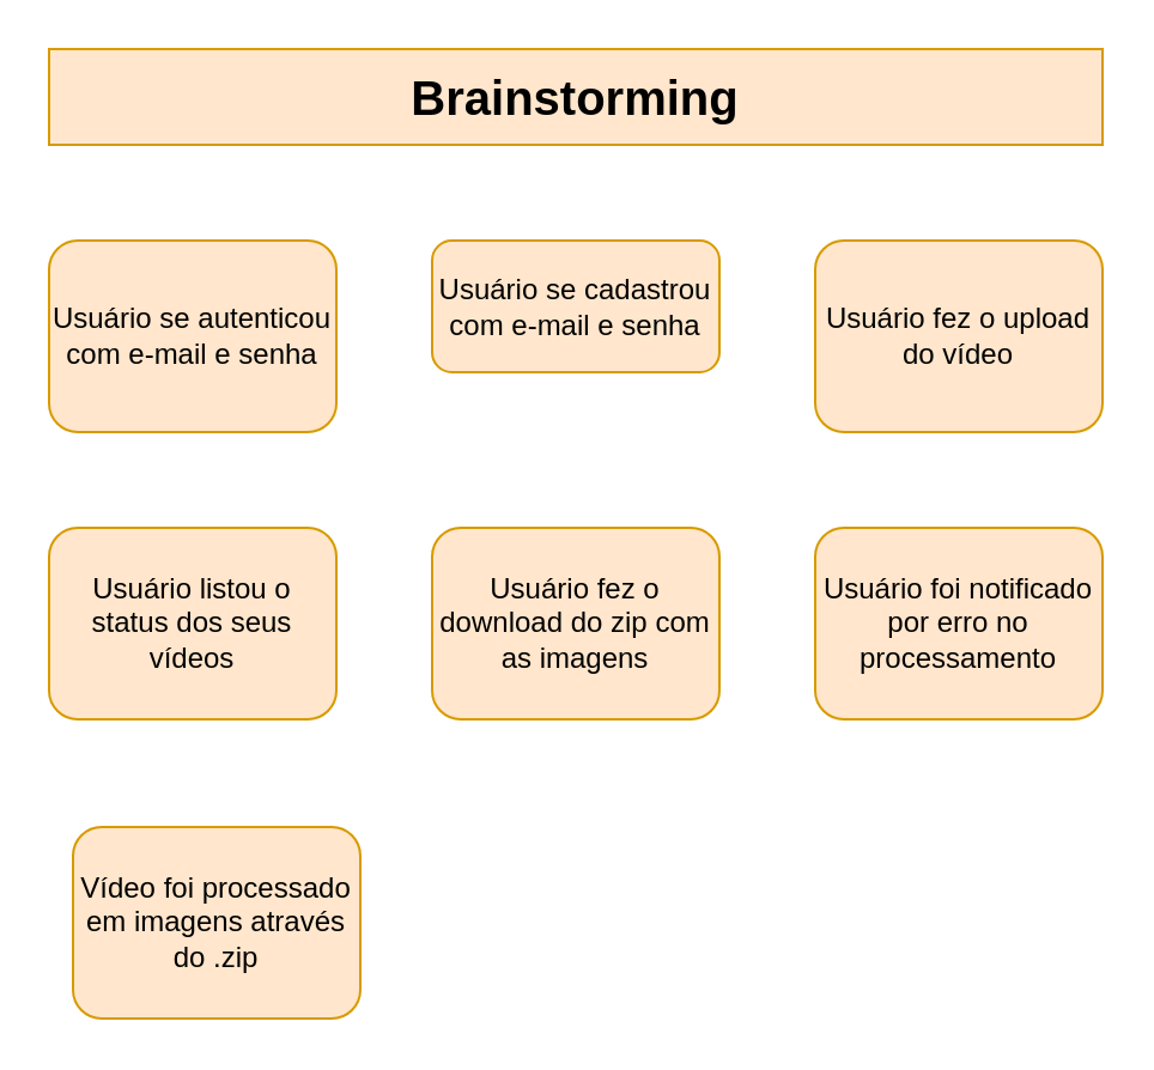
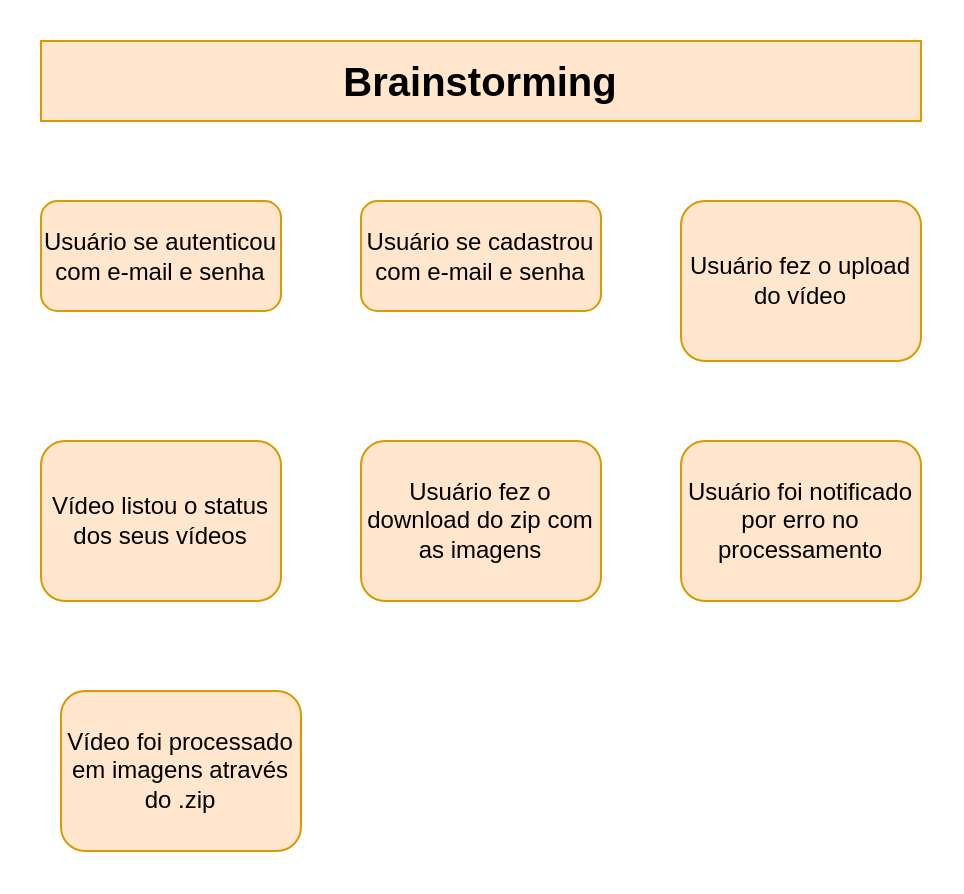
- <mxCell id="2" value="Usuário se autenticou com e-mail e senha" style="rounded=1;whiteSpace=wrap;html=1;fillColor=#ffe6cc;strokeColor=#d79b00;" parent="1" vertex="1"><mxGeometry x="20" y="100" width="120" height="80" as="geometry" /></mxCell>
+ <mxCell id="2" value="Usuário se autenticou com e-mail e senha" style="rounded=1;whiteSpace=wrap;html=1;fillColor=#ffe6cc;strokeColor=#d79b00;" parent="1" vertex="1"><mxGeometry x="20" y="100" width="120" height="55" as="geometry" /></mxCell>
- <mxCell id="5" value="Usuário listou o status dos seus vídeos" style="rounded=1;whiteSpace=wrap;html=1;fillColor=#ffe6cc;strokeColor=#d79b00;" parent="1" vertex="1"><mxGeometry x="20" y="220" width="120" height="80" as="geometry" /></mxCell>
+ <mxCell id="5" value="Vídeo listou o status dos seus vídeos" style="rounded=1;whiteSpace=wrap;html=1;fillColor=#ffe6cc;strokeColor=#d79b00;" parent="1" vertex="1"><mxGeometry x="20" y="220" width="120" height="80" as="geometry" /></mxCell>
